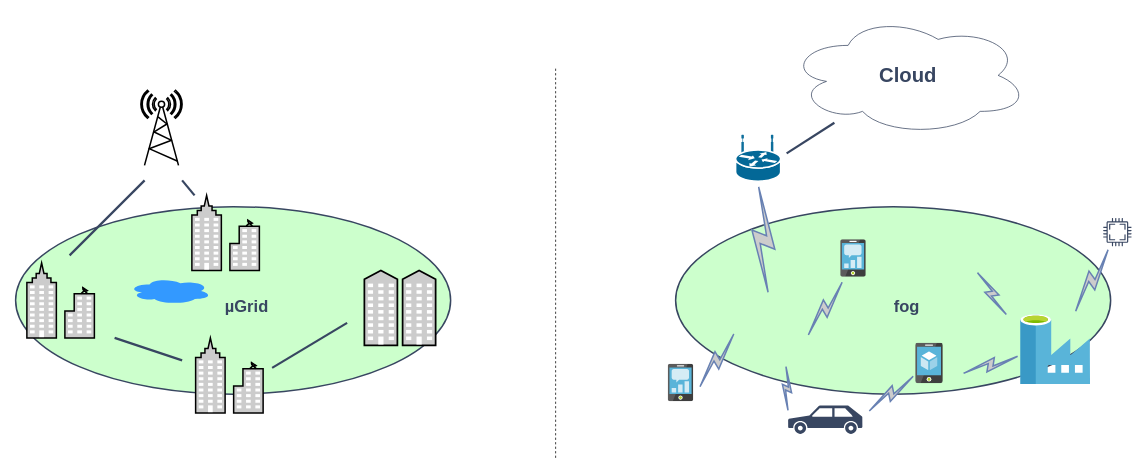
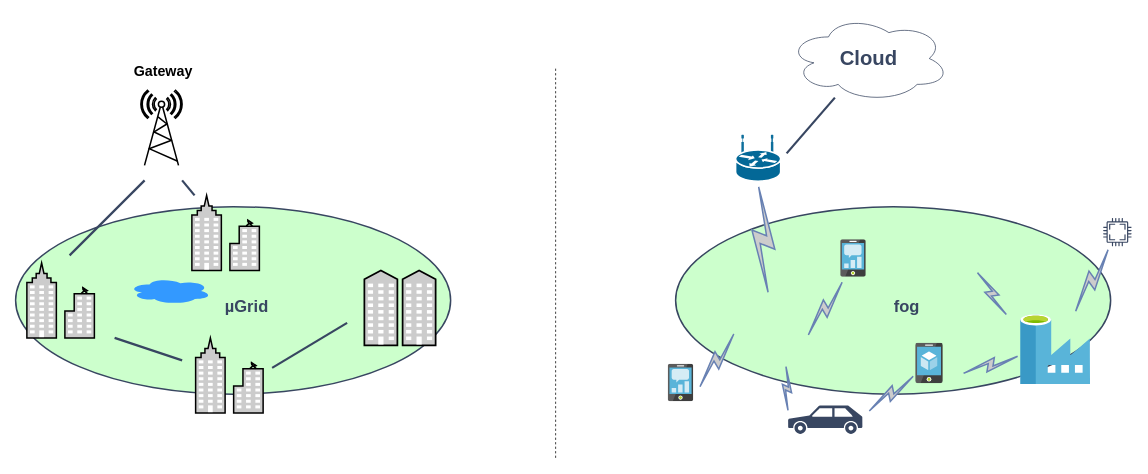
+ <mxCell id="26" value="&lt;b&gt;&lt;font style=&quot;font-size: 19px;&quot;&gt;Gateway&lt;/font&gt;&lt;/b&gt;" style="text;html=1;strokeColor=none;fillColor=none;align=center;verticalAlign=middle;whiteSpace=wrap;rounded=0;" parent="1" vertex="1"><mxGeometry x="187" y="80" width="60" height="30" as="geometry" /></mxCell>
- <mxCell id="37" value="&lt;b&gt;&lt;font color=&quot;#384661&quot; style=&quot;font-size: 27px;&quot;&gt;Cloud&lt;/font&gt;&lt;/b&gt;" style="ellipse;shape=cloud;whiteSpace=wrap;html=1;strokeColor=#384661;" parent="1" vertex="1"><mxGeometry x="1050" y="20" width="320" height="160" as="geometry" /></mxCell>
+ <mxCell id="37" value="&lt;b&gt;&lt;font color=&quot;#384661&quot; style=&quot;font-size: 27px;&quot;&gt;Cloud&lt;/font&gt;&lt;/b&gt;" style="ellipse;shape=cloud;whiteSpace=wrap;html=1;strokeColor=#384661;" parent="1" vertex="1"><mxGeometry x="1050" y="20" width="215" height="115" as="geometry" /></mxCell>
